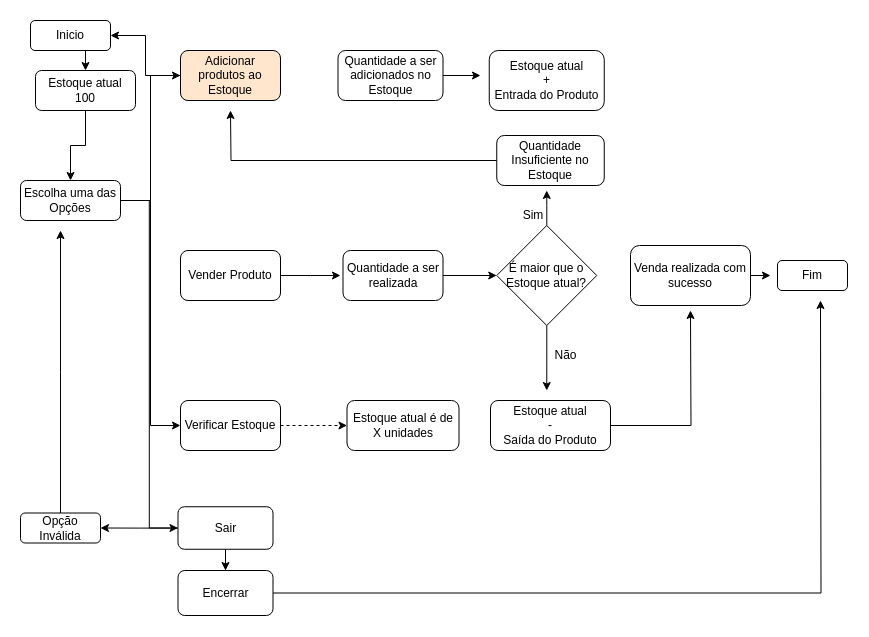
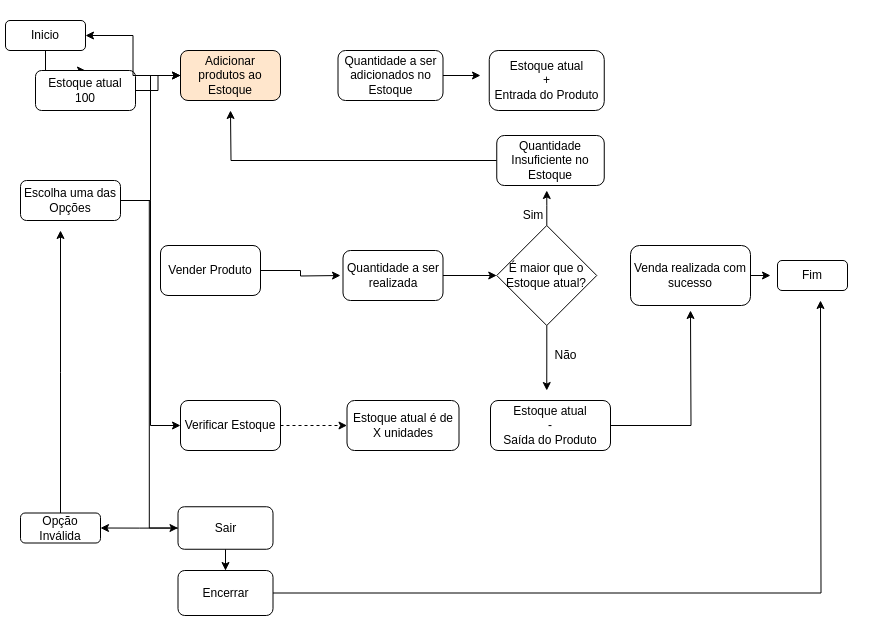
- <mxCell id="3" value="Inicio" style="rounded=1;whiteSpace=wrap;html=1;" vertex="1" parent="1"><mxGeometry x="30" y="20" width="80" height="30" as="geometry" /></mxCell>
+ <mxCell id="3" value="Inicio" style="rounded=1;whiteSpace=wrap;html=1;" vertex="1" parent="1"><mxGeometry x="5" y="20" width="80" height="30" as="geometry" /></mxCell>
- <mxCell id="4" style="edgeStyle=orthogonalEdgeStyle;rounded=0;orthogonalLoop=1;jettySize=auto;html=1;entryX=0.5;entryY=0;entryDx=0;entryDy=0;" edge="1" parent="1" source="5" target="9"><mxGeometry relative="1" as="geometry" /></mxCell>
+ <mxCell id="4" style="edgeStyle=orthogonalEdgeStyle;rounded=0;orthogonalLoop=1;jettySize=auto;html=1;" edge="1" parent="1" source="5" target="11"><mxGeometry relative="1" as="geometry" /></mxCell>
- <mxCell id="13" value="Vender Produto" style="rounded=1;whiteSpace=wrap;html=1;" vertex="1" parent="1"><mxGeometry x="180" y="250" width="100" height="50" as="geometry" /></mxCell>
+ <mxCell id="13" value="Vender Produto" style="rounded=1;whiteSpace=wrap;html=1;" vertex="1" parent="1"><mxGeometry x="160" y="245" width="100" height="50" as="geometry" /></mxCell>
